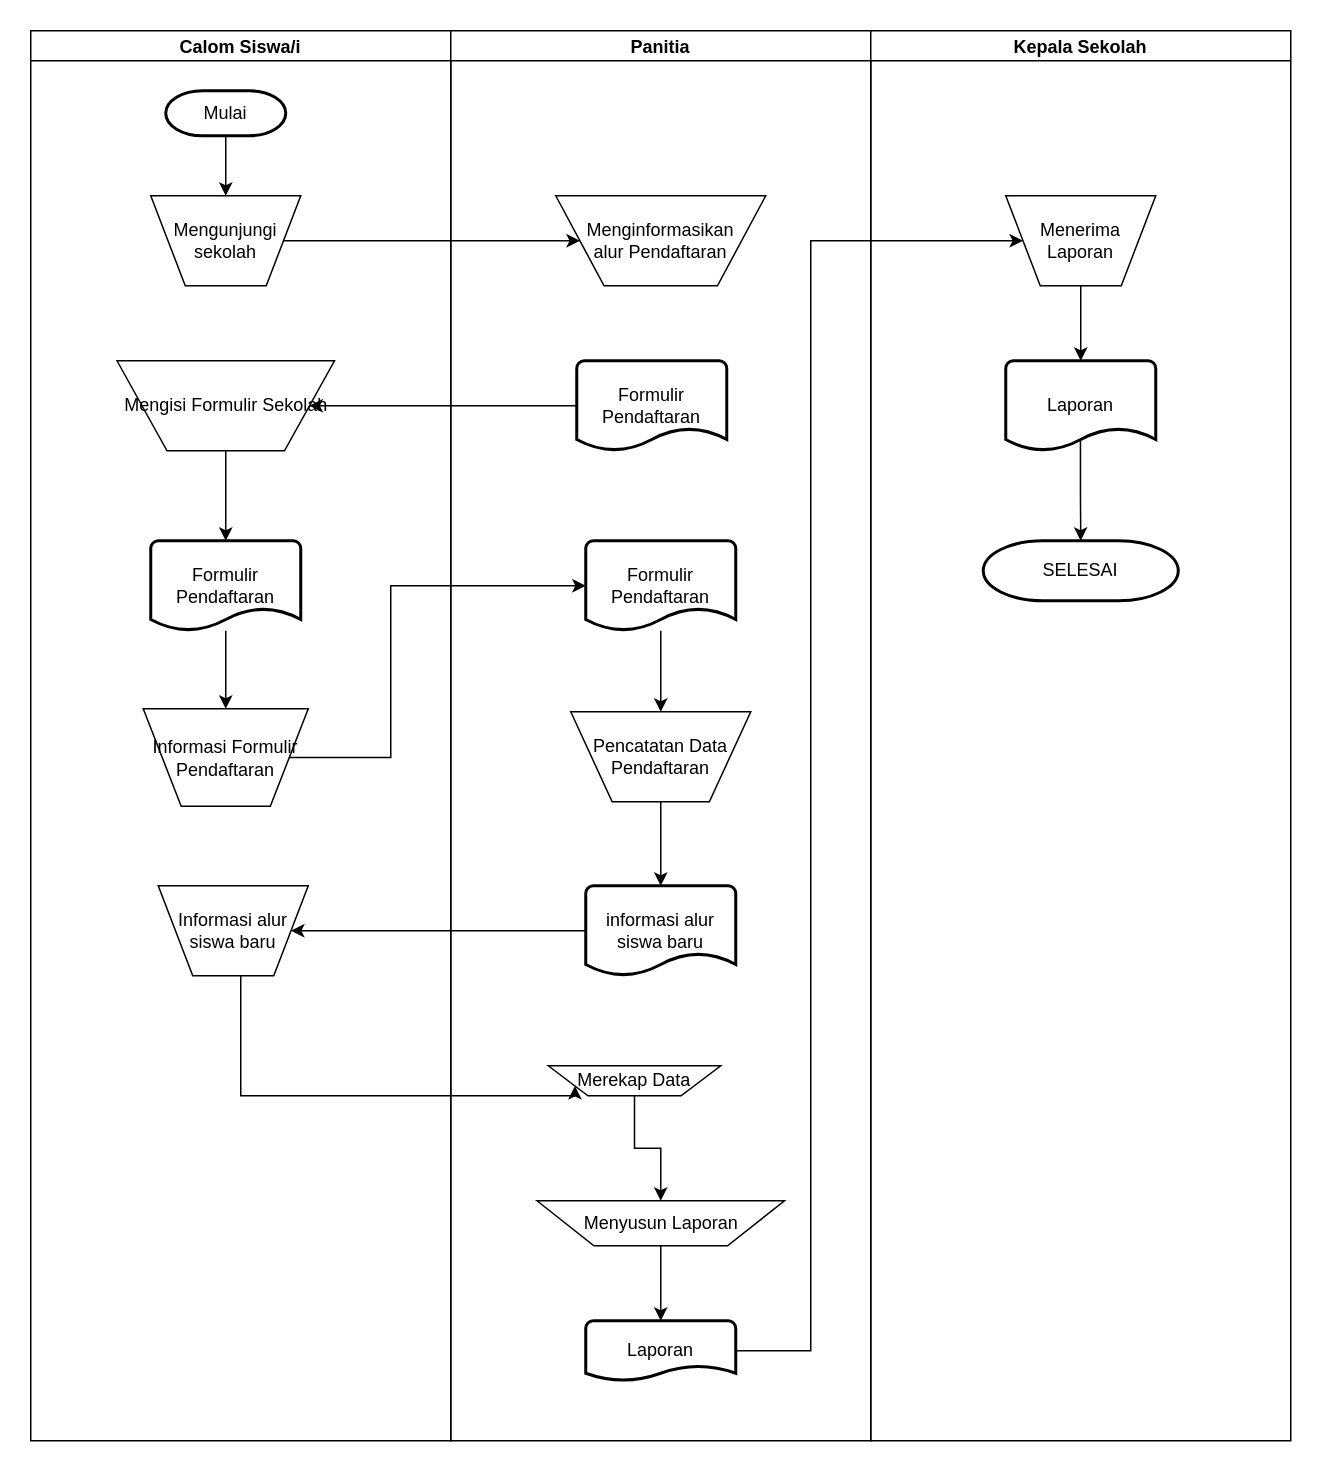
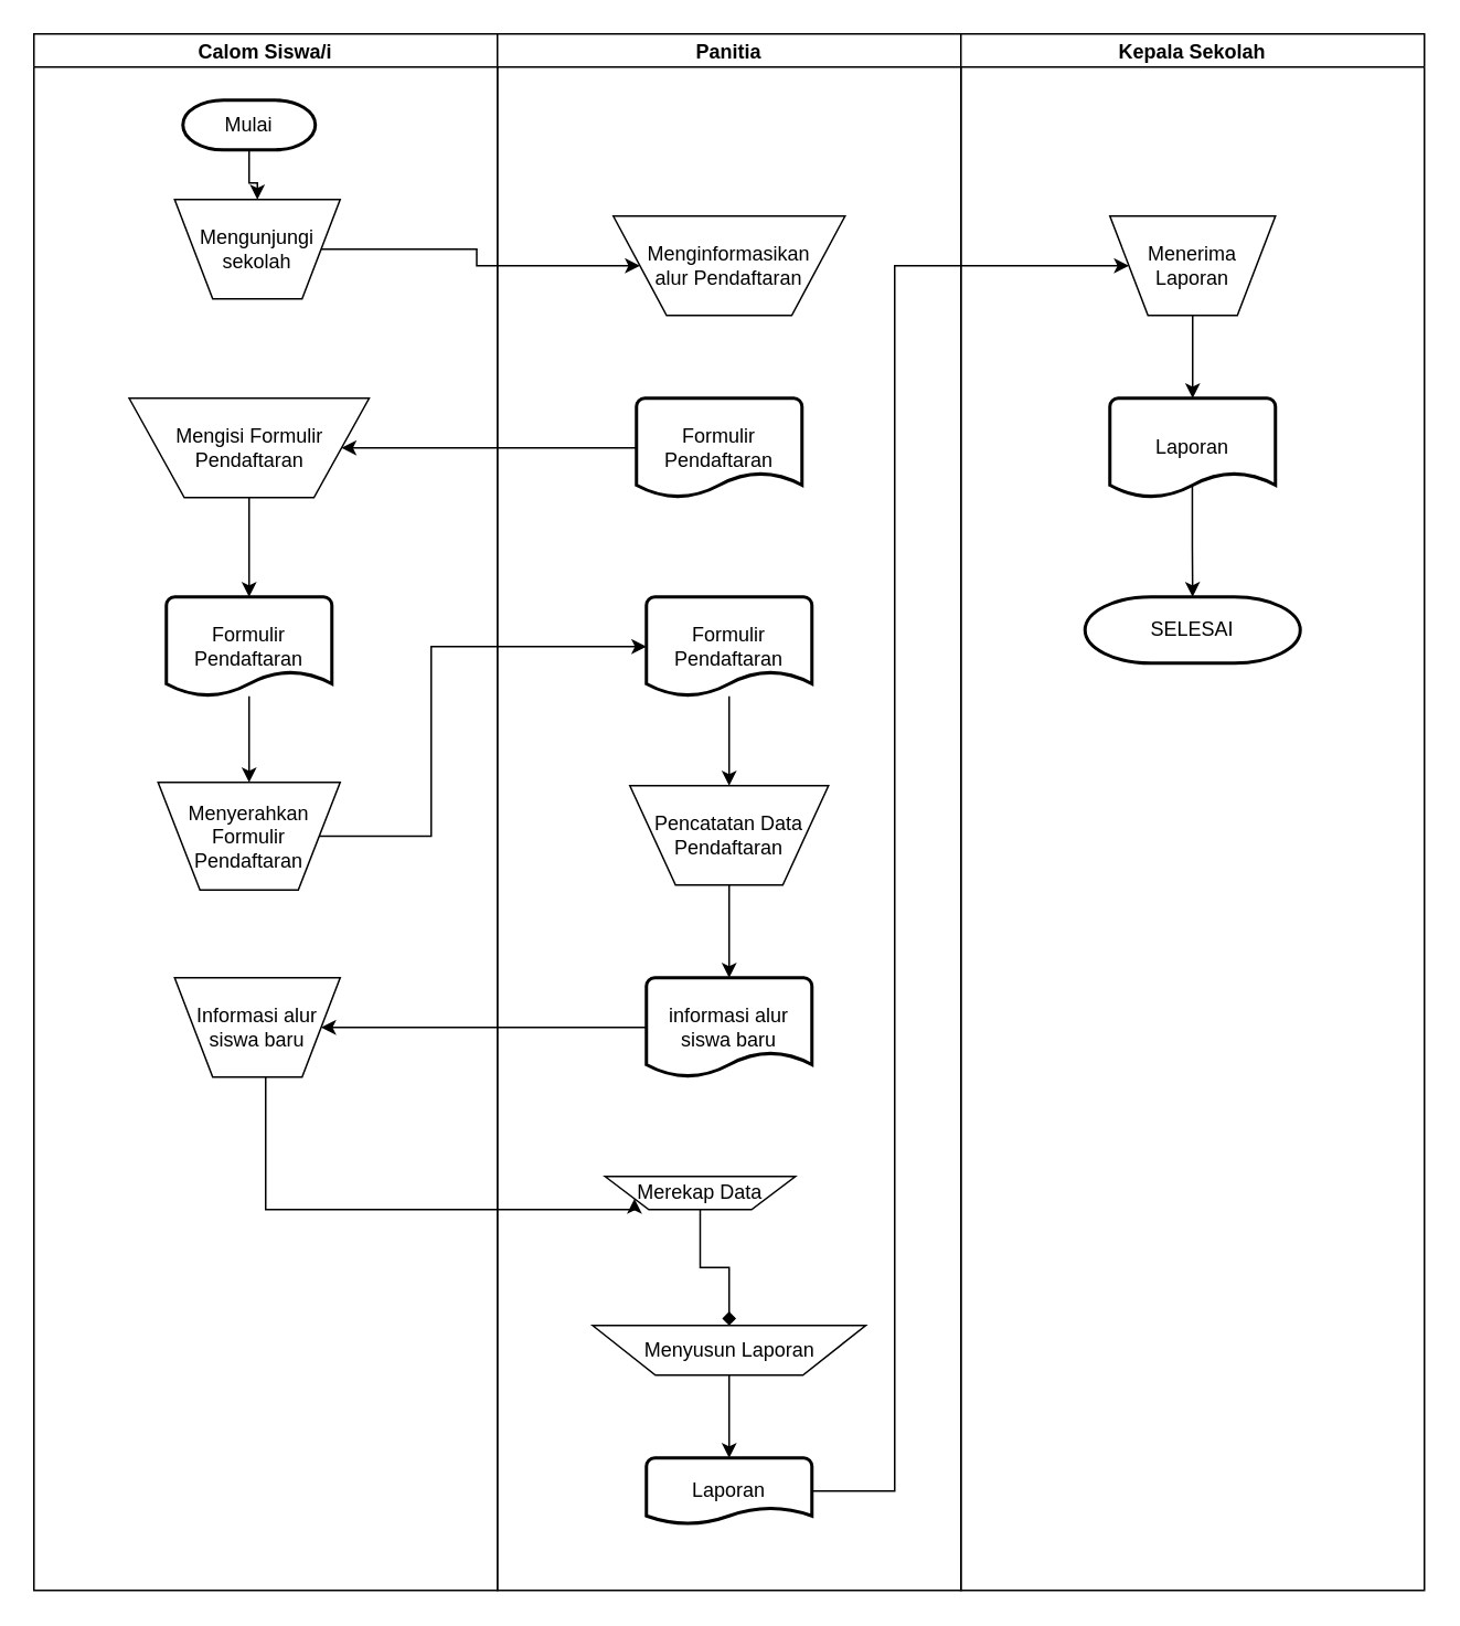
- <mxCell id="5" value="Mengunjungi sekolah" style="verticalLabelPosition=middle;verticalAlign=middle;html=1;shape=trapezoid;perimeter=trapezoidPerimeter;whiteSpace=wrap;size=0.23;arcSize=10;flipV=1;labelPosition=center;align=center;" vertex="1" parent="2"><mxGeometry x="80" y="110" width="100" height="60" as="geometry" /></mxCell>
+ <mxCell id="5" value="Mengunjungi sekolah" style="verticalLabelPosition=middle;verticalAlign=middle;html=1;shape=trapezoid;perimeter=trapezoidPerimeter;whiteSpace=wrap;size=0.23;arcSize=10;flipV=1;labelPosition=center;align=center;" vertex="1" parent="2"><mxGeometry x="85" y="100" width="100" height="60" as="geometry" /></mxCell>
- <mxCell id="7" value="Mengisi Formulir Sekolah" style="verticalLabelPosition=middle;verticalAlign=middle;html=1;shape=trapezoid;perimeter=trapezoidPerimeter;whiteSpace=wrap;size=0.23;arcSize=10;flipV=1;labelPosition=center;align=center;" vertex="1" parent="2"><mxGeometry x="57.5" y="220" width="145" height="60" as="geometry" /></mxCell>
+ <mxCell id="7" value="Mengisi Formulir Pendaftaran" style="verticalLabelPosition=middle;verticalAlign=middle;html=1;shape=trapezoid;perimeter=trapezoidPerimeter;whiteSpace=wrap;size=0.23;arcSize=10;flipV=1;labelPosition=center;align=center;" vertex="1" parent="2"><mxGeometry x="57.5" y="220" width="145" height="60" as="geometry" /></mxCell>
- <mxCell id="10" value="Informasi Formulir Pendaftaran" style="verticalLabelPosition=middle;verticalAlign=middle;html=1;shape=trapezoid;perimeter=trapezoidPerimeter;whiteSpace=wrap;size=0.23;arcSize=10;flipV=1;labelPosition=center;align=center;" vertex="1" parent="2"><mxGeometry x="75" y="452" width="110" height="65" as="geometry" /></mxCell>
+ <mxCell id="10" value="Menyerahkan Formulir Pendaftaran" style="verticalLabelPosition=middle;verticalAlign=middle;html=1;shape=trapezoid;perimeter=trapezoidPerimeter;whiteSpace=wrap;size=0.23;arcSize=10;flipV=1;labelPosition=center;align=center;" vertex="1" parent="2"><mxGeometry x="75" y="452" width="110" height="65" as="geometry" /></mxCell>
- <mxCell id="20" style="edgeStyle=orthogonalEdgeStyle;rounded=0;orthogonalLoop=1;jettySize=auto;html=1;" edge="1" parent="12" source="21" target="23"><mxGeometry relative="1" as="geometry" /></mxCell>
+ <mxCell id="20" style="edgeStyle=orthogonalEdgeStyle;rounded=0;orthogonalLoop=1;jettySize=auto;html=1;endArrow=diamond;" edge="1" parent="12" source="21" target="23"><mxGeometry relative="1" as="geometry" /></mxCell>
